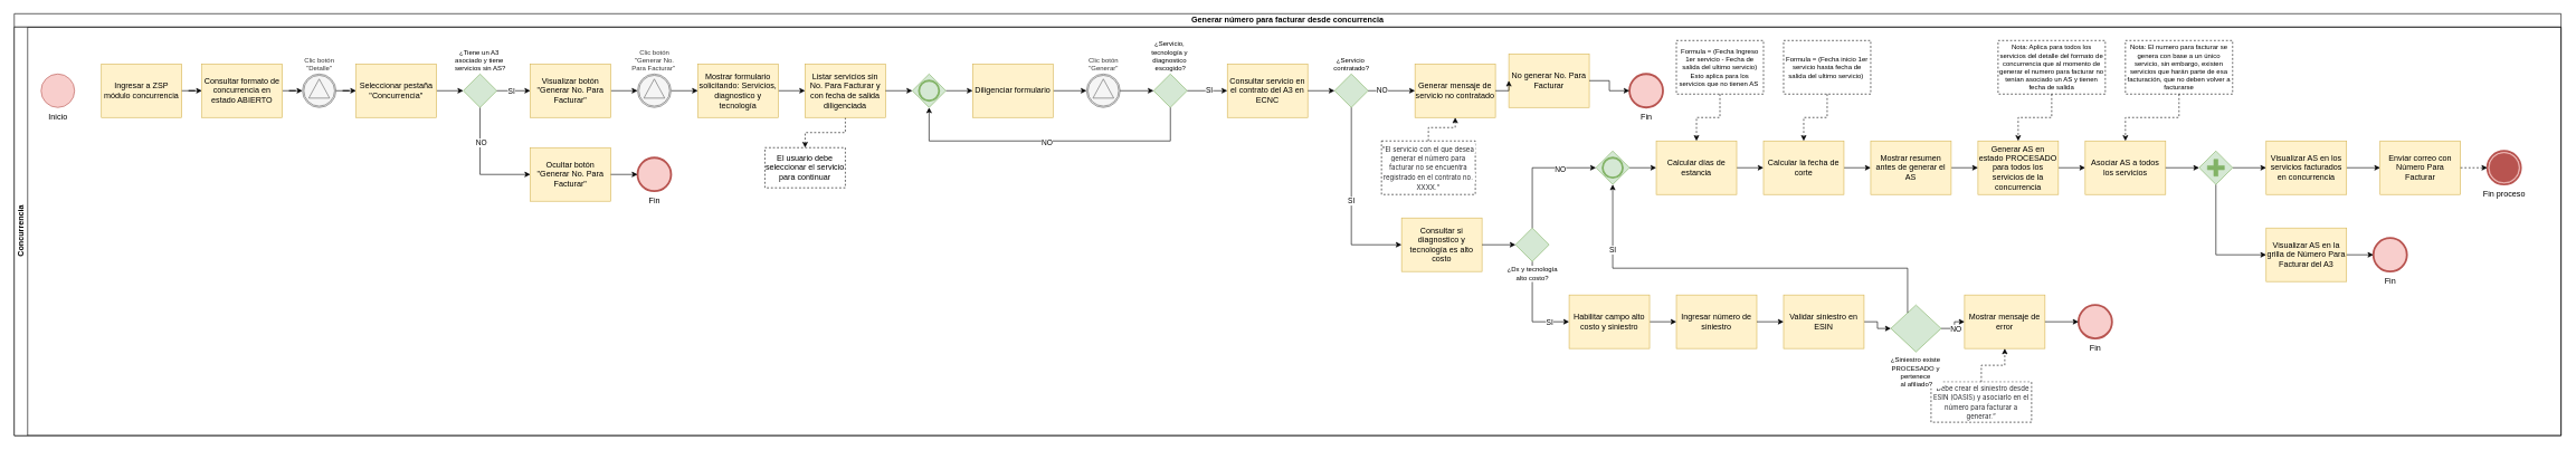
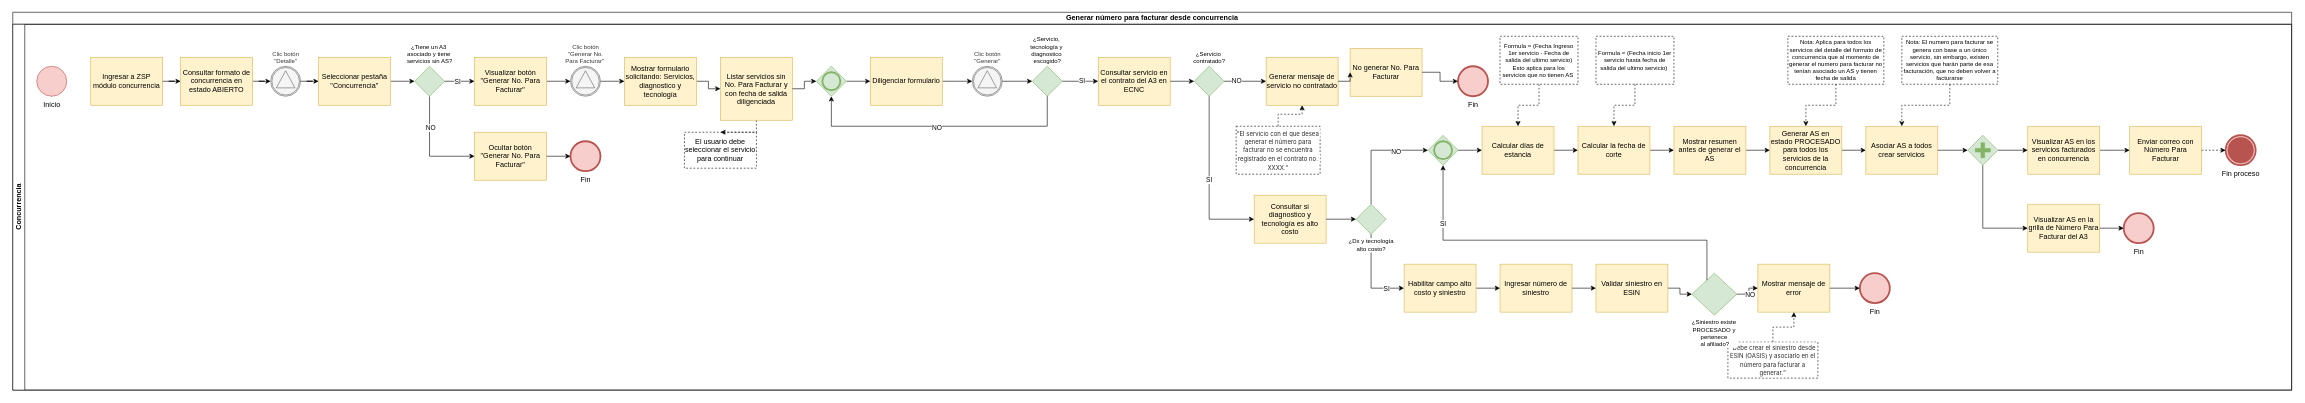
- <mxCell id="19" value="Listar servicios sin No. Para Facturar y con fecha de salida diligenciada" style="points=[[0.25,0,0],[0.5,0,0],[0.75,0,0],[1,0.25,0],[1,0.5,0],[1,0.75,0],[0.75,1,0],[0.5,1,0],[0.25,1,0],[0,0.75,0],[0,0.5,0],[0,0.25,0]];shape=mxgraph.bpmn.task2;whiteSpace=wrap;rectStyle=rounded;size=10;html=1;container=1;expand=0;collapsible=0;taskMarker=script;fillColor=#fff2cc;strokeColor=#d6b656;" parent="3" vertex="1"><mxGeometry x="1180" y="55" width="120" height="80" as="geometry" /></mxCell>
+ <mxCell id="19" value="Listar servicios sin No. Para Facturar y con fecha de salida diligenciada" style="points=[[0.25,0,0],[0.5,0,0],[0.75,0,0],[1,0.25,0],[1,0.5,0],[1,0.75,0],[0.75,1,0],[0.5,1,0],[0.25,1,0],[0,0.75,0],[0,0.5,0],[0,0.25,0]];shape=mxgraph.bpmn.task2;whiteSpace=wrap;rectStyle=rounded;size=10;html=1;container=1;expand=0;collapsible=0;taskMarker=script;fillColor=#fff2cc;strokeColor=#d6b656;" parent="3" vertex="1"><mxGeometry x="1180" y="55" width="120" height="105" as="geometry" /></mxCell>
- <mxCell id="87" value="Asociar AS a todos los servicios" style="points=[[0.25,0,0],[0.5,0,0],[0.75,0,0],[1,0.25,0],[1,0.5,0],[1,0.75,0],[0.75,1,0],[0.5,1,0],[0.25,1,0],[0,0.75,0],[0,0.5,0],[0,0.25,0]];shape=mxgraph.bpmn.task2;whiteSpace=wrap;rectStyle=rounded;size=10;html=1;container=1;expand=0;collapsible=0;taskMarker=script;fillColor=#fff2cc;strokeColor=#d6b656;" parent="3" vertex="1"><mxGeometry x="3090" y="170" width="120" height="80" as="geometry" /></mxCell>
+ <mxCell id="87" value="Asociar AS a todos crear servicios" style="points=[[0.25,0,0],[0.5,0,0],[0.75,0,0],[1,0.25,0],[1,0.5,0],[1,0.75,0],[0.75,1,0],[0.5,1,0],[0.25,1,0],[0,0.75,0],[0,0.5,0],[0,0.25,0]];shape=mxgraph.bpmn.task2;whiteSpace=wrap;rectStyle=rounded;size=10;html=1;container=1;expand=0;collapsible=0;taskMarker=script;fillColor=#fff2cc;strokeColor=#d6b656;" parent="3" vertex="1"><mxGeometry x="3090" y="170" width="120" height="80" as="geometry" /></mxCell>
